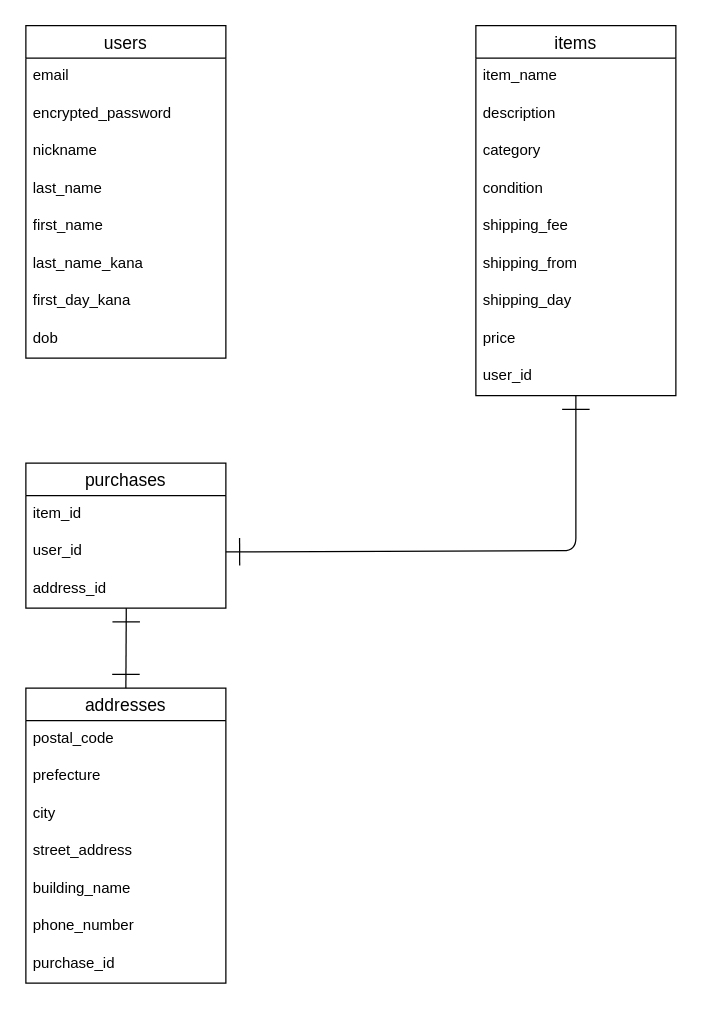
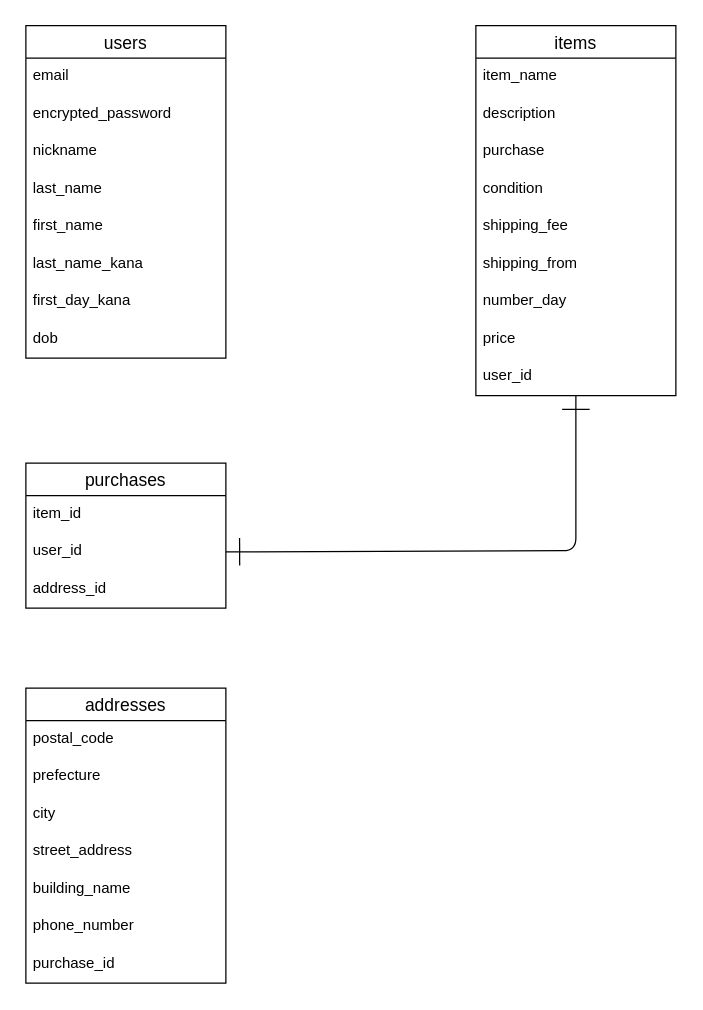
- <mxCell id="14" value="category" style="text;strokeColor=none;fillColor=none;spacingLeft=4;spacingRight=4;overflow=hidden;rotatable=0;points=[[0,0.5],[1,0.5]];portConstraint=eastwest;fontSize=12;" parent="11" vertex="1"><mxGeometry y="86" width="160" height="30" as="geometry" /></mxCell>
+ <mxCell id="14" value="purchase" style="text;strokeColor=none;fillColor=none;spacingLeft=4;spacingRight=4;overflow=hidden;rotatable=0;points=[[0,0.5],[1,0.5]];portConstraint=eastwest;fontSize=12;" parent="11" vertex="1"><mxGeometry y="86" width="160" height="30" as="geometry" /></mxCell>
- <mxCell id="18" value="shipping_day" style="text;strokeColor=none;fillColor=none;spacingLeft=4;spacingRight=4;overflow=hidden;rotatable=0;points=[[0,0.5],[1,0.5]];portConstraint=eastwest;fontSize=12;" parent="11" vertex="1"><mxGeometry y="206" width="160" height="30" as="geometry" /></mxCell>
+ <mxCell id="18" value="number_day" style="text;strokeColor=none;fillColor=none;spacingLeft=4;spacingRight=4;overflow=hidden;rotatable=0;points=[[0,0.5],[1,0.5]];portConstraint=eastwest;fontSize=12;" parent="11" vertex="1"><mxGeometry y="206" width="160" height="30" as="geometry" /></mxCell>
- <mxCell id="34" style="edgeStyle=none;html=1;exitX=0.502;exitY=1;exitDx=0;exitDy=0;entryX=0.5;entryY=0;entryDx=0;entryDy=0;startArrow=ERone;startFill=0;endArrow=ERone;endFill=0;endSize=20;startSize=20;exitPerimeter=0;" edge="1" parent="1" source="24" target="26"><mxGeometry relative="1" as="geometry"><mxPoint x="180" y="597" as="sourcePoint" /></mxGeometry></mxCell>
